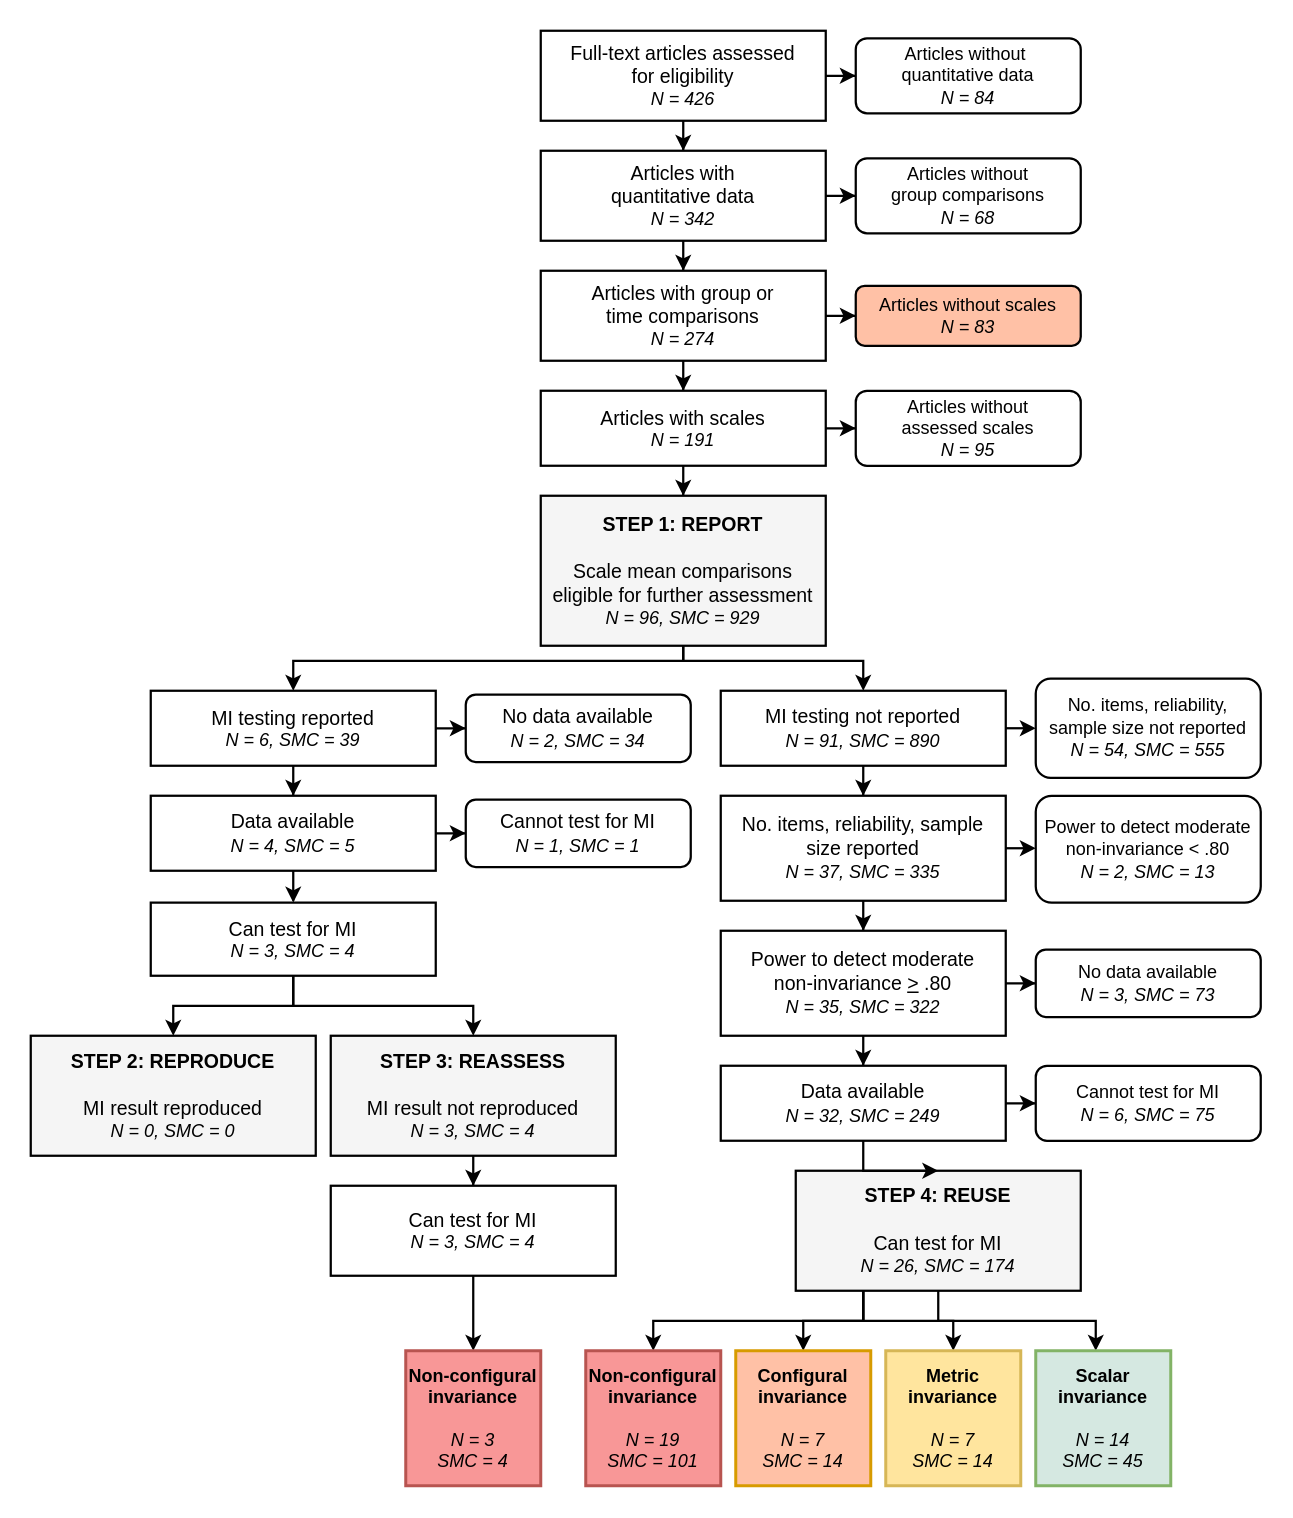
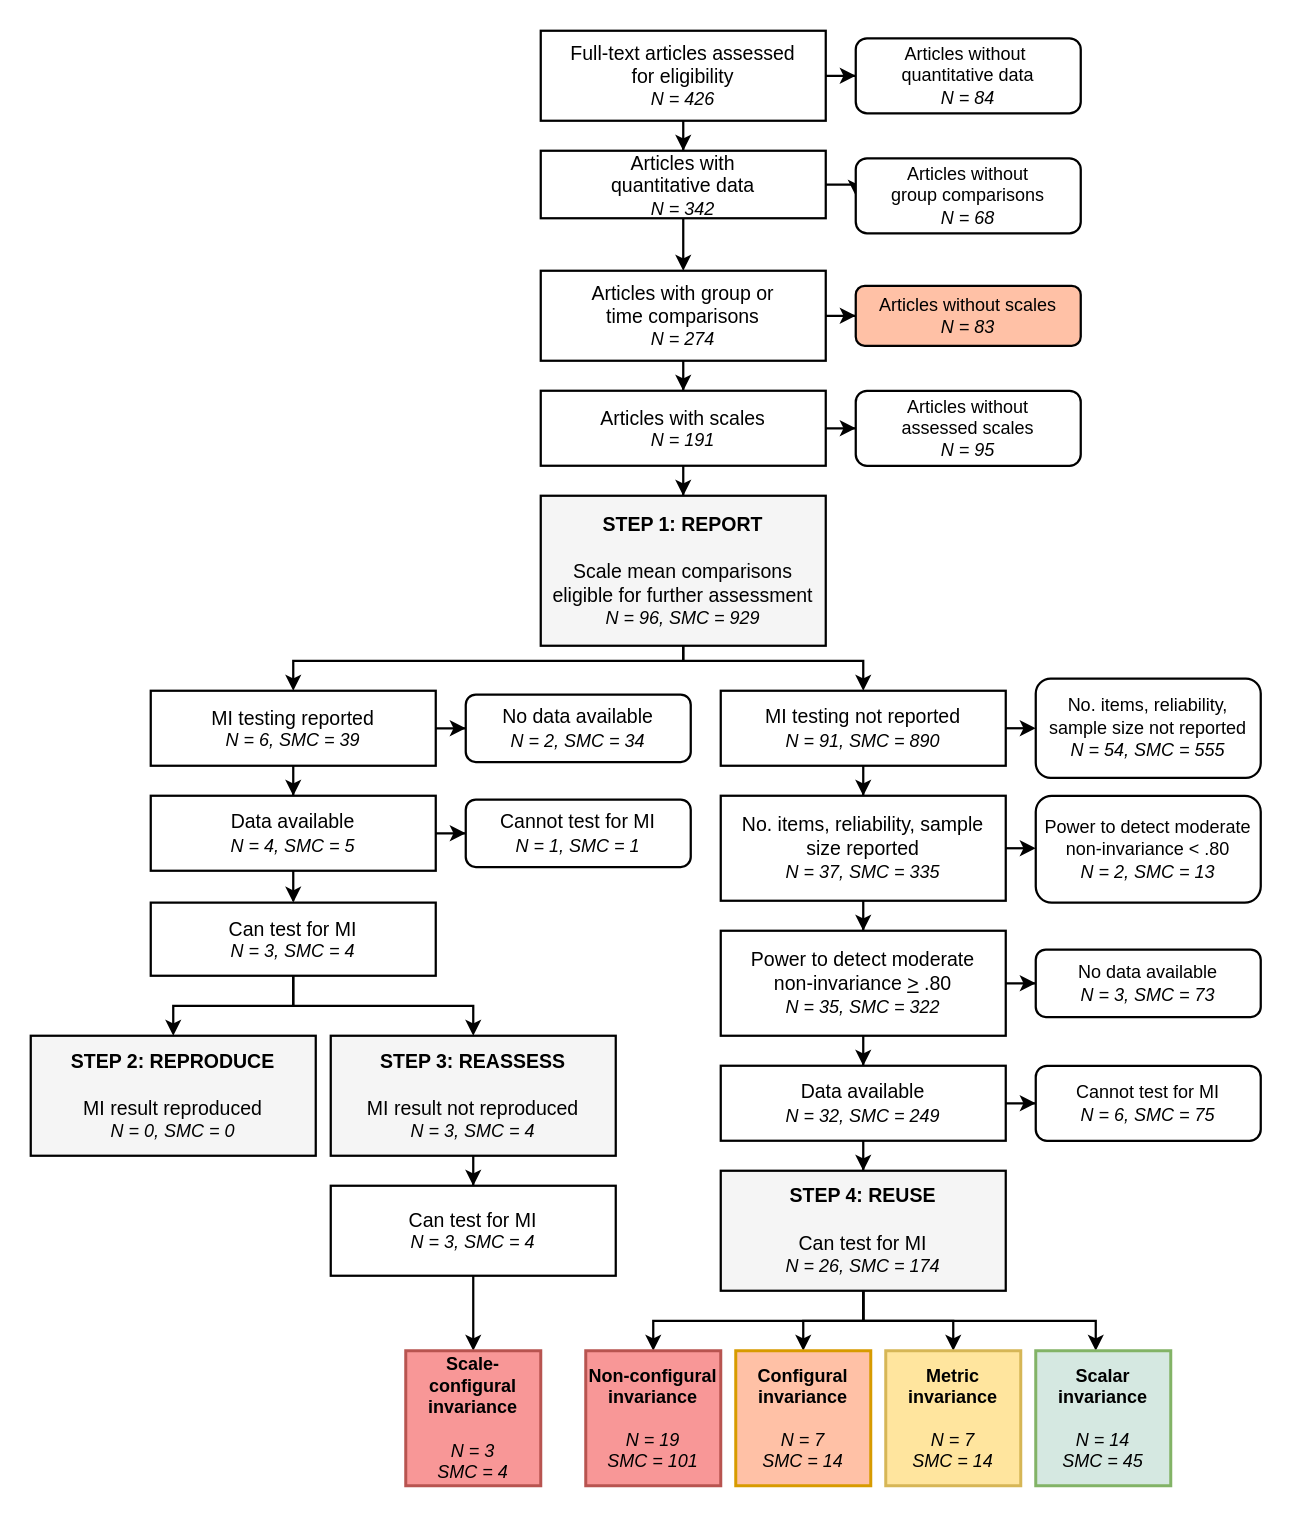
- <mxCell id="7" value="&lt;div&gt;&lt;font style=&quot;font-size: 13px;&quot;&gt;Articles with &lt;br&gt;&lt;/font&gt;&lt;/div&gt;&lt;div&gt;&lt;font style=&quot;font-size: 13px;&quot;&gt;quantitative data&lt;/font&gt;&lt;/div&gt;&lt;div style=&quot;&quot;&gt;&lt;font style=&quot;font-size: 12px;&quot;&gt;&lt;i&gt;N&lt;/i&gt;&lt;/font&gt;&lt;font style=&quot;font-size: 12px;&quot;&gt;&lt;i&gt;&lt;font style=&quot;font-size: 12px;&quot;&gt; = 342&lt;/font&gt;&lt;/i&gt;&lt;br&gt;&lt;/font&gt;&lt;/div&gt;" style="rounded=0;whiteSpace=wrap;html=1;strokeWidth=1.5;fontColor=#000000;" parent="1" vertex="1"><mxGeometry x="360" y="100" width="190" height="60" as="geometry" /></mxCell>
+ <mxCell id="7" value="&lt;div&gt;&lt;font style=&quot;font-size: 13px;&quot;&gt;Articles with &lt;br&gt;&lt;/font&gt;&lt;/div&gt;&lt;div&gt;&lt;font style=&quot;font-size: 13px;&quot;&gt;quantitative data&lt;/font&gt;&lt;/div&gt;&lt;div style=&quot;&quot;&gt;&lt;font style=&quot;font-size: 12px;&quot;&gt;&lt;i&gt;N&lt;/i&gt;&lt;/font&gt;&lt;font style=&quot;font-size: 12px;&quot;&gt;&lt;i&gt;&lt;font style=&quot;font-size: 12px;&quot;&gt; = 342&lt;/font&gt;&lt;/i&gt;&lt;br&gt;&lt;/font&gt;&lt;/div&gt;" style="rounded=0;whiteSpace=wrap;html=1;strokeWidth=1.5;fontColor=#000000;" parent="1" vertex="1"><mxGeometry x="360" y="100" width="190" height="45" as="geometry" /></mxCell>
- <mxCell id="43" value="&lt;div style=&quot;font-size: 13px;&quot;&gt;&lt;font style=&quot;font-size: 13px;&quot;&gt;&lt;b&gt;STEP 4: REUSE&lt;/b&gt;&lt;br&gt;&lt;/font&gt;&lt;/div&gt;&lt;div style=&quot;font-size: 13px;&quot;&gt;&lt;font style=&quot;font-size: 13px;&quot;&gt;&lt;br&gt;&lt;/font&gt;&lt;/div&gt;&lt;div style=&quot;font-size: 13px;&quot;&gt;&lt;font style=&quot;font-size: 13px;&quot;&gt;Can test for MI&lt;/font&gt;&lt;/div&gt;&lt;div style=&quot;font-size: 13px;&quot;&gt;&lt;font style=&quot;font-size: 13px;&quot;&gt;&lt;i&gt;&lt;font style=&quot;font-size: 12px;&quot;&gt;N = 26, SMC = 174&lt;br&gt;&lt;/font&gt;&lt;/i&gt;&lt;/font&gt;&lt;/div&gt;" style="rounded=0;whiteSpace=wrap;html=1;strokeWidth=1.5;fillColor=#f5f5f5;fontColor=#000000;strokeColor=#000000;" parent="1" vertex="1"><mxGeometry x="530" y="780" width="190" height="80" as="geometry" /></mxCell>
+ <mxCell id="43" value="&lt;div style=&quot;font-size: 13px;&quot;&gt;&lt;font style=&quot;font-size: 13px;&quot;&gt;&lt;b&gt;STEP 4: REUSE&lt;/b&gt;&lt;br&gt;&lt;/font&gt;&lt;/div&gt;&lt;div style=&quot;font-size: 13px;&quot;&gt;&lt;font style=&quot;font-size: 13px;&quot;&gt;&lt;br&gt;&lt;/font&gt;&lt;/div&gt;&lt;div style=&quot;font-size: 13px;&quot;&gt;&lt;font style=&quot;font-size: 13px;&quot;&gt;Can test for MI&lt;/font&gt;&lt;/div&gt;&lt;div style=&quot;font-size: 13px;&quot;&gt;&lt;font style=&quot;font-size: 13px;&quot;&gt;&lt;i&gt;&lt;font style=&quot;font-size: 12px;&quot;&gt;N = 26, SMC = 174&lt;br&gt;&lt;/font&gt;&lt;/i&gt;&lt;/font&gt;&lt;/div&gt;" style="rounded=0;whiteSpace=wrap;html=1;strokeWidth=1.5;fillColor=#f5f5f5;fontColor=#000000;strokeColor=#000000;" parent="1" vertex="1"><mxGeometry x="480" y="780" width="190" height="80" as="geometry" /></mxCell>
- <mxCell id="56" value="&lt;b&gt;Non-configural invariance&lt;/b&gt;&lt;br&gt;&lt;div&gt;&lt;font style=&quot;font-size: 12px;&quot;&gt;&lt;i&gt;&lt;br&gt;&lt;/i&gt;&lt;/font&gt;&lt;/div&gt;&lt;div&gt;&lt;font style=&quot;font-size: 12px;&quot;&gt;&lt;i&gt;N = 3 &lt;br&gt;&lt;/i&gt;&lt;/font&gt;&lt;/div&gt;&lt;div&gt;&lt;font style=&quot;font-size: 12px;&quot;&gt;&lt;i&gt;SMC = 4&lt;br&gt;&lt;/i&gt;&lt;/font&gt;&lt;/div&gt;" style="rounded=0;whiteSpace=wrap;html=1;strokeWidth=2;fillColor=#F89797;strokeColor=#b85450;fontColor=#000000;" parent="1" vertex="1"><mxGeometry x="270" y="900" width="90" height="90" as="geometry" /></mxCell>
+ <mxCell id="56" value="&lt;b&gt;Scale-configural invariance&lt;/b&gt;&lt;br&gt;&lt;div&gt;&lt;font style=&quot;font-size: 12px;&quot;&gt;&lt;i&gt;&lt;br&gt;&lt;/i&gt;&lt;/font&gt;&lt;/div&gt;&lt;div&gt;&lt;font style=&quot;font-size: 12px;&quot;&gt;&lt;i&gt;N = 3 &lt;br&gt;&lt;/i&gt;&lt;/font&gt;&lt;/div&gt;&lt;div&gt;&lt;font style=&quot;font-size: 12px;&quot;&gt;&lt;i&gt;SMC = 4&lt;br&gt;&lt;/i&gt;&lt;/font&gt;&lt;/div&gt;" style="rounded=0;whiteSpace=wrap;html=1;strokeWidth=2;fillColor=#F89797;strokeColor=#b85450;fontColor=#000000;" parent="1" vertex="1"><mxGeometry x="270" y="900" width="90" height="90" as="geometry" /></mxCell>
